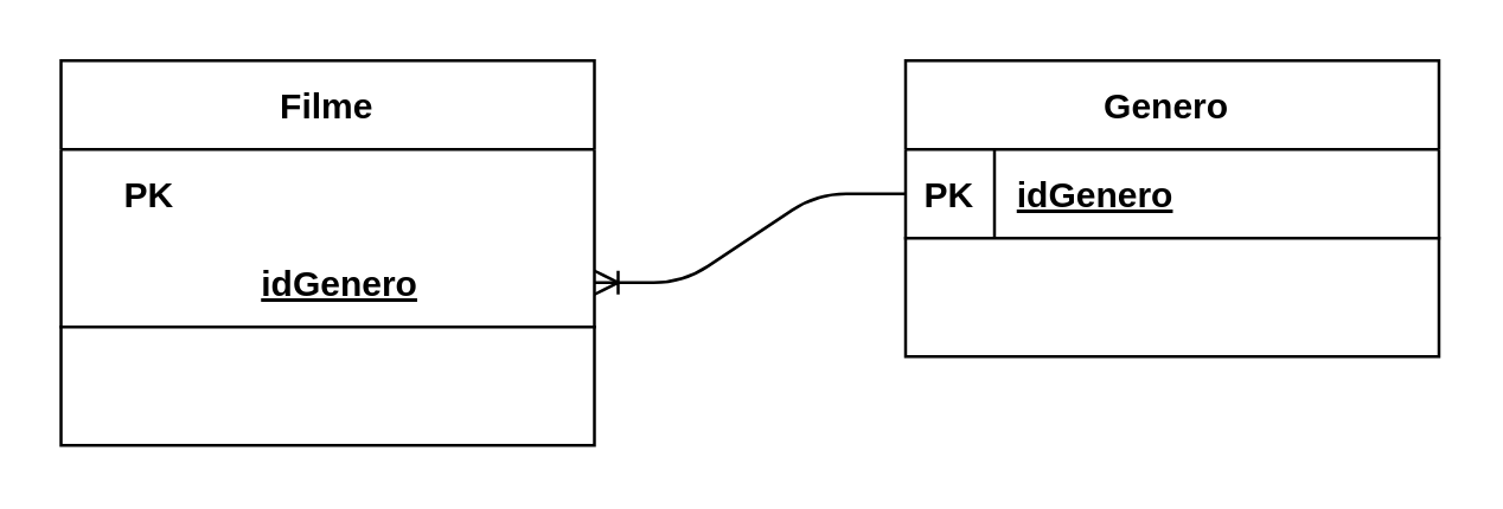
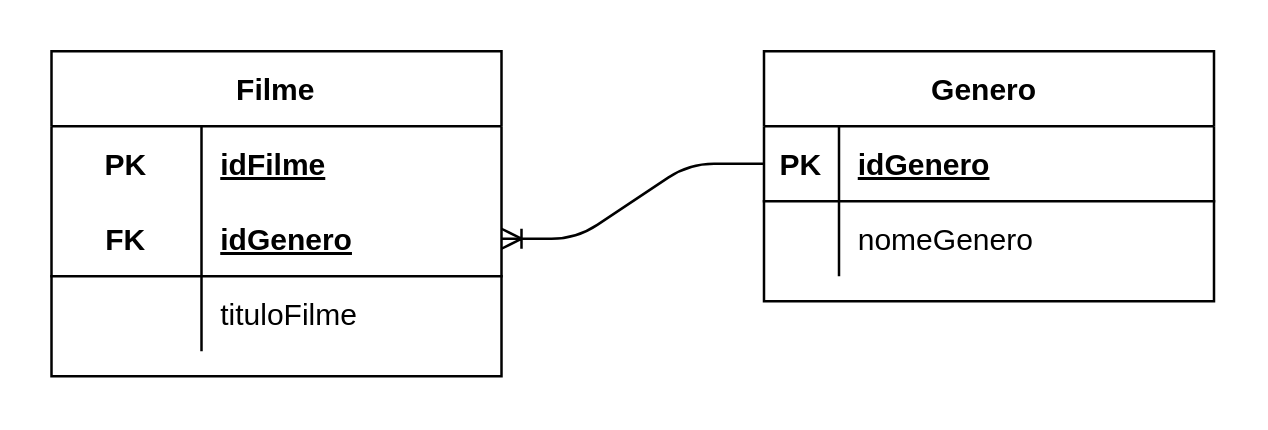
+ <mxCell id="5" value="idFilme" style="shape=partialRectangle;connectable=0;fillColor=none;top=0;left=0;bottom=0;right=0;align=left;spacingLeft=6;fontStyle=5;overflow=hidden;" vertex="1" parent="3"><mxGeometry x="60" width="120" height="30" as="geometry" /></mxCell>
+ <mxCell id="7" value="FK" style="shape=partialRectangle;connectable=0;fillColor=none;top=0;left=0;bottom=0;right=0;fontStyle=1;overflow=hidden;strokeColor=#000000;" vertex="1" parent="6"><mxGeometry width="60" height="30" as="geometry" /></mxCell>
+ <mxCell id="18" value="nomeGenero" style="shape=partialRectangle;connectable=0;fillColor=none;top=0;left=0;bottom=0;right=0;align=left;spacingLeft=6;overflow=hidden;" vertex="1" parent="16"><mxGeometry x="30" width="150" height="30" as="geometry" /></mxCell>
+ <mxCell id="11" value="tituloFilme " style="shape=partialRectangle;connectable=0;fillColor=none;top=0;left=0;bottom=0;right=0;align=left;spacingLeft=6;overflow=hidden;" vertex="1" parent="9"><mxGeometry x="60" width="120" height="30" as="geometry" /></mxCell>
